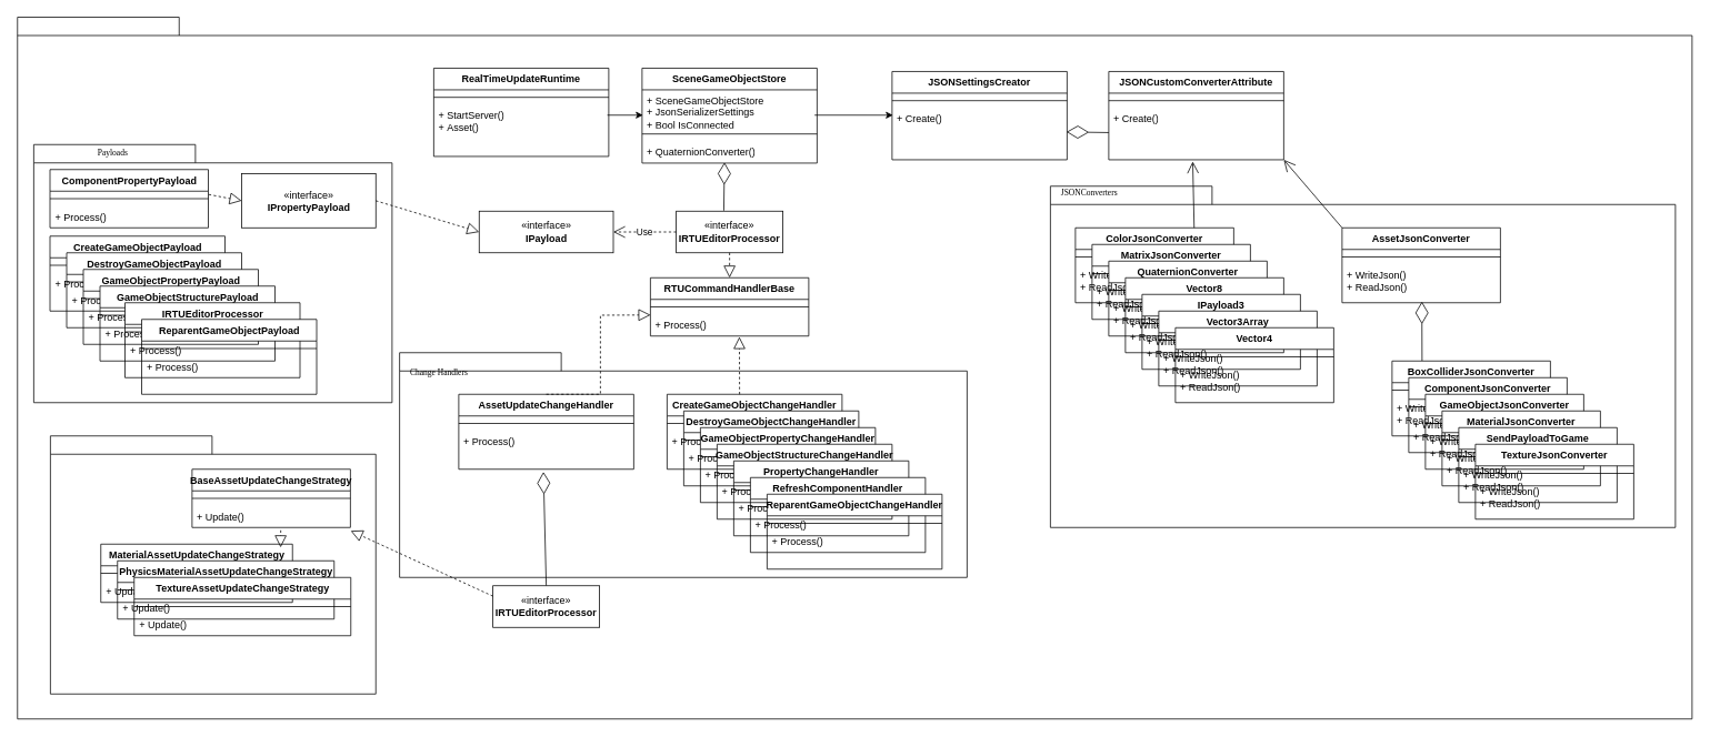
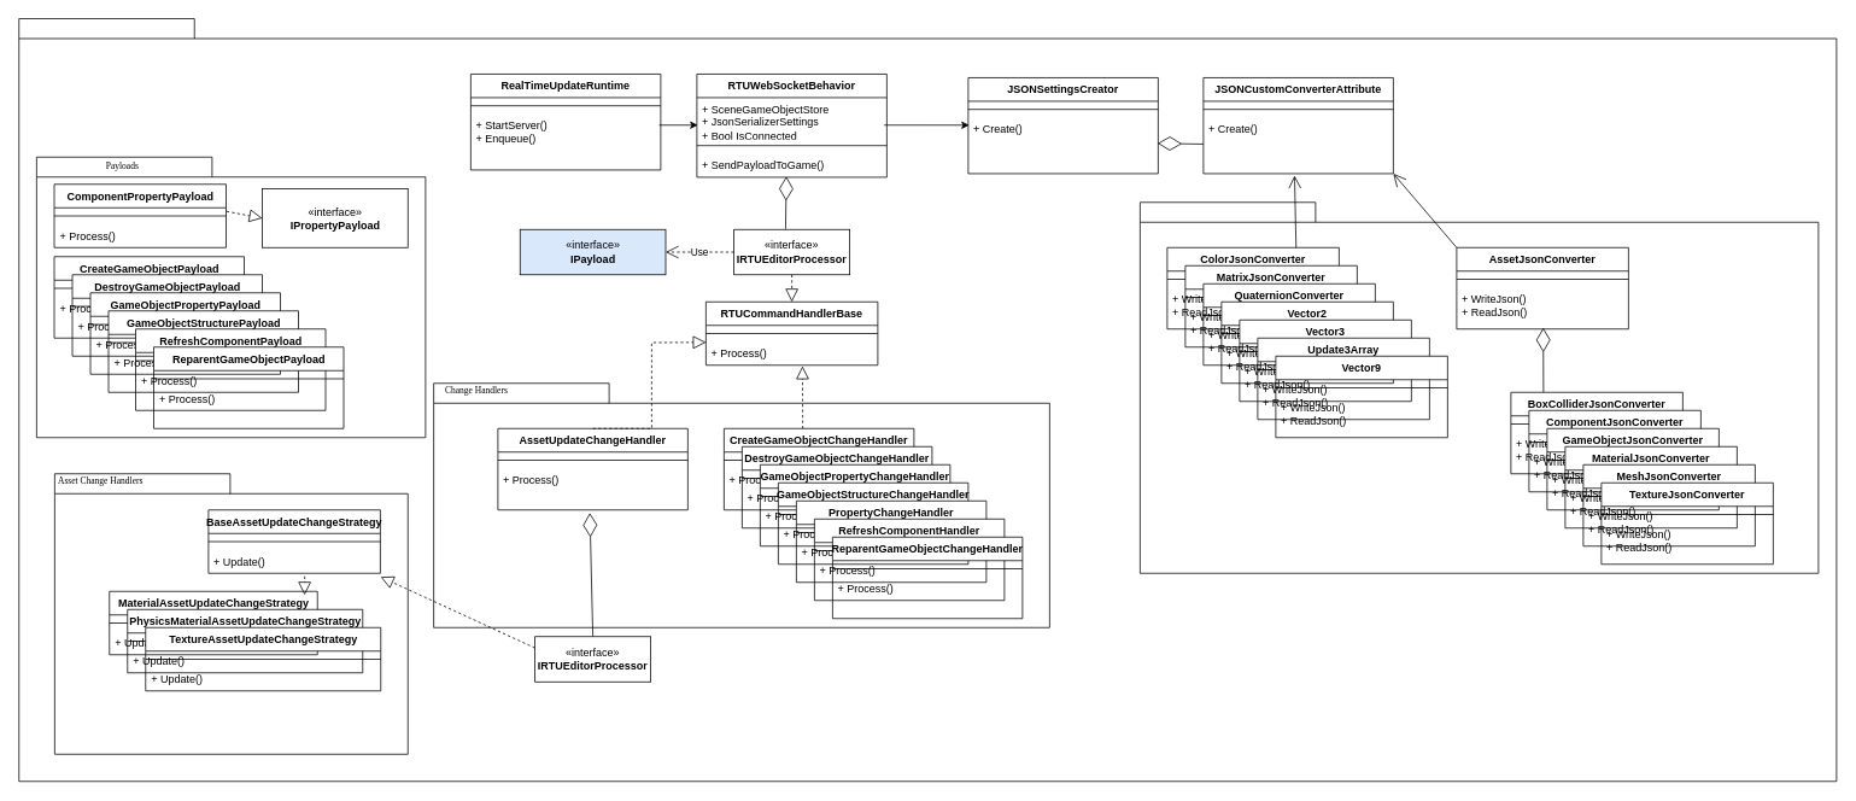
- <mxCell id="5" value="SceneGameObjectStore" style="swimlane;fontStyle=1;align=center;verticalAlign=top;childLayout=stackLayout;horizontal=1;startSize=26;horizontalStack=0;resizeParent=1;resizeParentMax=0;resizeLast=0;collapsible=1;marginBottom=0;whiteSpace=wrap;html=1;" parent="1" vertex="1"><mxGeometry x="770" y="81.25" width="210" height="114" as="geometry" /></mxCell>
+ <mxCell id="5" value="RTUWebSocketBehavior" style="swimlane;fontStyle=1;align=center;verticalAlign=top;childLayout=stackLayout;horizontal=1;startSize=26;horizontalStack=0;resizeParent=1;resizeParentMax=0;resizeLast=0;collapsible=1;marginBottom=0;whiteSpace=wrap;html=1;" parent="1" vertex="1"><mxGeometry x="770" y="81.25" width="210" height="114" as="geometry" /></mxCell>
- <mxCell id="11" value="+ StartServer()&lt;div&gt;+&amp;nbsp;Asset()&lt;/div&gt;" style="text;strokeColor=none;fillColor=none;align=left;verticalAlign=top;spacingLeft=4;spacingRight=4;overflow=hidden;rotatable=0;points=[[0,0.5],[1,0.5]];portConstraint=eastwest;whiteSpace=wrap;html=1;" parent="9" vertex="1"><mxGeometry y="44" width="210" height="62" as="geometry" /></mxCell>
+ <mxCell id="11" value="+ StartServer()&lt;div&gt;+&amp;nbsp;Enqueue()&lt;/div&gt;" style="text;strokeColor=none;fillColor=none;align=left;verticalAlign=top;spacingLeft=4;spacingRight=4;overflow=hidden;rotatable=0;points=[[0,0.5],[1,0.5]];portConstraint=eastwest;whiteSpace=wrap;html=1;" parent="9" vertex="1"><mxGeometry y="44" width="210" height="62" as="geometry" /></mxCell>
- <mxCell id="8" value="+ QuaternionConverter()" style="text;strokeColor=none;fillColor=none;align=left;verticalAlign=top;spacingLeft=4;spacingRight=4;overflow=hidden;rotatable=0;points=[[0,0.5],[1,0.5]];portConstraint=eastwest;whiteSpace=wrap;html=1;" parent="5" vertex="1"><mxGeometry y="88" width="210" height="26" as="geometry" /></mxCell>
+ <mxCell id="8" value="+ SendPayloadToGame()" style="text;strokeColor=none;fillColor=none;align=left;verticalAlign=top;spacingLeft=4;spacingRight=4;overflow=hidden;rotatable=0;points=[[0,0.5],[1,0.5]];portConstraint=eastwest;whiteSpace=wrap;html=1;" parent="5" vertex="1"><mxGeometry y="88" width="210" height="26" as="geometry" /></mxCell>
- <mxCell id="74" value="JSONConverters" style="text;html=1;align=left;verticalAlign=top;spacingTop=-4;fontSize=10;fontFamily=Verdana" vertex="1" parent="1"><mxGeometry x="1271" y="223" width="150" height="20" as="geometry" /></mxCell>
- <mxCell id="141" value="" style="endArrow=block;dashed=1;endFill=0;endSize=12;html=1;rounded=0;entryX=0;entryY=0.5;entryDx=0;entryDy=0;exitX=1;exitY=0.5;exitDx=0;exitDy=0;" edge="1" parent="1" source="118" target="117"><mxGeometry width="160" relative="1" as="geometry"><mxPoint x="250" y="353" as="sourcePoint" /><mxPoint x="410" y="353" as="targetPoint" /></mxGeometry></mxCell>
- <mxCell id="117" value="«interface»&lt;br&gt;&lt;b&gt;IPayload&lt;/b&gt;" style="html=1;whiteSpace=wrap;" vertex="1" parent="1"><mxGeometry x="574.5" y="253" width="161" height="50" as="geometry" /></mxCell>
+ <mxCell id="117" value="«interface»&lt;br&gt;&lt;b&gt;IPayload&lt;/b&gt;" style="html=1;whiteSpace=wrap;fillColor=#dae8fc;" vertex="1" parent="1"><mxGeometry x="574.5" y="253" width="161" height="50" as="geometry" /></mxCell>
- <mxCell id="81" value="Vector8" style="swimlane;fontStyle=1;align=center;verticalAlign=top;childLayout=stackLayout;horizontal=1;startSize=26;horizontalStack=0;resizeParent=1;resizeParentMax=0;resizeLast=0;collapsible=1;marginBottom=0;whiteSpace=wrap;html=1;" vertex="1" parent="1"><mxGeometry x="1350" y="333" width="190" height="90" as="geometry" /></mxCell>
+ <mxCell id="81" value="Vector2" style="swimlane;fontStyle=1;align=center;verticalAlign=top;childLayout=stackLayout;horizontal=1;startSize=26;horizontalStack=0;resizeParent=1;resizeParentMax=0;resizeLast=0;collapsible=1;marginBottom=0;whiteSpace=wrap;html=1;" vertex="1" parent="1"><mxGeometry x="1350" y="333" width="190" height="90" as="geometry" /></mxCell>
- <mxCell id="84" value="IPayload3" style="swimlane;fontStyle=1;align=center;verticalAlign=top;childLayout=stackLayout;horizontal=1;startSize=26;horizontalStack=0;resizeParent=1;resizeParentMax=0;resizeLast=0;collapsible=1;marginBottom=0;whiteSpace=wrap;html=1;" vertex="1" parent="1"><mxGeometry x="1370" y="353" width="190" height="90" as="geometry" /></mxCell>
+ <mxCell id="84" value="Vector3" style="swimlane;fontStyle=1;align=center;verticalAlign=top;childLayout=stackLayout;horizontal=1;startSize=26;horizontalStack=0;resizeParent=1;resizeParentMax=0;resizeLast=0;collapsible=1;marginBottom=0;whiteSpace=wrap;html=1;" vertex="1" parent="1"><mxGeometry x="1370" y="353" width="190" height="90" as="geometry" /></mxCell>
- <mxCell id="134" value="IRTUEditorProcessor" style="swimlane;fontStyle=1;align=center;verticalAlign=top;childLayout=stackLayout;horizontal=1;startSize=26;horizontalStack=0;resizeParent=1;resizeParentMax=0;resizeLast=0;collapsible=1;marginBottom=0;whiteSpace=wrap;html=1;" vertex="1" parent="1"><mxGeometry x="149.5" y="363" width="210" height="90" as="geometry" /></mxCell>
+ <mxCell id="134" value="RefreshComponentPayload" style="swimlane;fontStyle=1;align=center;verticalAlign=top;childLayout=stackLayout;horizontal=1;startSize=26;horizontalStack=0;resizeParent=1;resizeParentMax=0;resizeLast=0;collapsible=1;marginBottom=0;whiteSpace=wrap;html=1;" vertex="1" parent="1"><mxGeometry x="149.5" y="363" width="210" height="90" as="geometry" /></mxCell>
- <mxCell id="87" value="Vector3Array" style="swimlane;fontStyle=1;align=center;verticalAlign=top;childLayout=stackLayout;horizontal=1;startSize=26;horizontalStack=0;resizeParent=1;resizeParentMax=0;resizeLast=0;collapsible=1;marginBottom=0;whiteSpace=wrap;html=1;" vertex="1" parent="1"><mxGeometry x="1390" y="373" width="190" height="90" as="geometry" /></mxCell>
+ <mxCell id="87" value="Update3Array" style="swimlane;fontStyle=1;align=center;verticalAlign=top;childLayout=stackLayout;horizontal=1;startSize=26;horizontalStack=0;resizeParent=1;resizeParentMax=0;resizeLast=0;collapsible=1;marginBottom=0;whiteSpace=wrap;html=1;" vertex="1" parent="1"><mxGeometry x="1390" y="373" width="190" height="90" as="geometry" /></mxCell>
- <mxCell id="114" value="Vector4" style="swimlane;fontStyle=1;align=center;verticalAlign=top;childLayout=stackLayout;horizontal=1;startSize=26;horizontalStack=0;resizeParent=1;resizeParentMax=0;resizeLast=0;collapsible=1;marginBottom=0;whiteSpace=wrap;html=1;" vertex="1" parent="1"><mxGeometry x="1410" y="393" width="190" height="90" as="geometry" /></mxCell>
+ <mxCell id="114" value="Vector9" style="swimlane;fontStyle=1;align=center;verticalAlign=top;childLayout=stackLayout;horizontal=1;startSize=26;horizontalStack=0;resizeParent=1;resizeParentMax=0;resizeLast=0;collapsible=1;marginBottom=0;whiteSpace=wrap;html=1;" vertex="1" parent="1"><mxGeometry x="1410" y="393" width="190" height="90" as="geometry" /></mxCell>
- <mxCell id="52" value="Change Handlers" style="text;html=1;align=left;verticalAlign=top;spacingTop=-4;fontSize=10;fontFamily=Verdana" vertex="1" parent="1"><mxGeometry x="490" y="438" width="150" height="20" as="geometry" /></mxCell>
+ <mxCell id="52" value="Change Handlers" style="text;html=1;align=left;verticalAlign=top;spacingTop=-4;fontSize=10;fontFamily=Verdana" vertex="1" parent="1"><mxGeometry x="490" y="423" width="150" height="20" as="geometry" /></mxCell>
- <mxCell id="108" value="SendPayloadToGame" style="swimlane;fontStyle=1;align=center;verticalAlign=top;childLayout=stackLayout;horizontal=1;startSize=26;horizontalStack=0;resizeParent=1;resizeParentMax=0;resizeLast=0;collapsible=1;marginBottom=0;whiteSpace=wrap;html=1;" vertex="1" parent="1"><mxGeometry x="1750" y="513" width="190" height="90" as="geometry" /></mxCell>
+ <mxCell id="108" value="MeshJsonConverter" style="swimlane;fontStyle=1;align=center;verticalAlign=top;childLayout=stackLayout;horizontal=1;startSize=26;horizontalStack=0;resizeParent=1;resizeParentMax=0;resizeLast=0;collapsible=1;marginBottom=0;whiteSpace=wrap;html=1;" vertex="1" parent="1"><mxGeometry x="1750" y="513" width="190" height="90" as="geometry" /></mxCell>
+ <mxCell id="70" value="Asset Change Handlers" style="text;html=1;align=left;verticalAlign=top;spacingTop=-4;fontSize=10;fontFamily=Verdana" vertex="1" parent="1"><mxGeometry x="61.5" y="523" width="150" height="20" as="geometry" /></mxCell>
